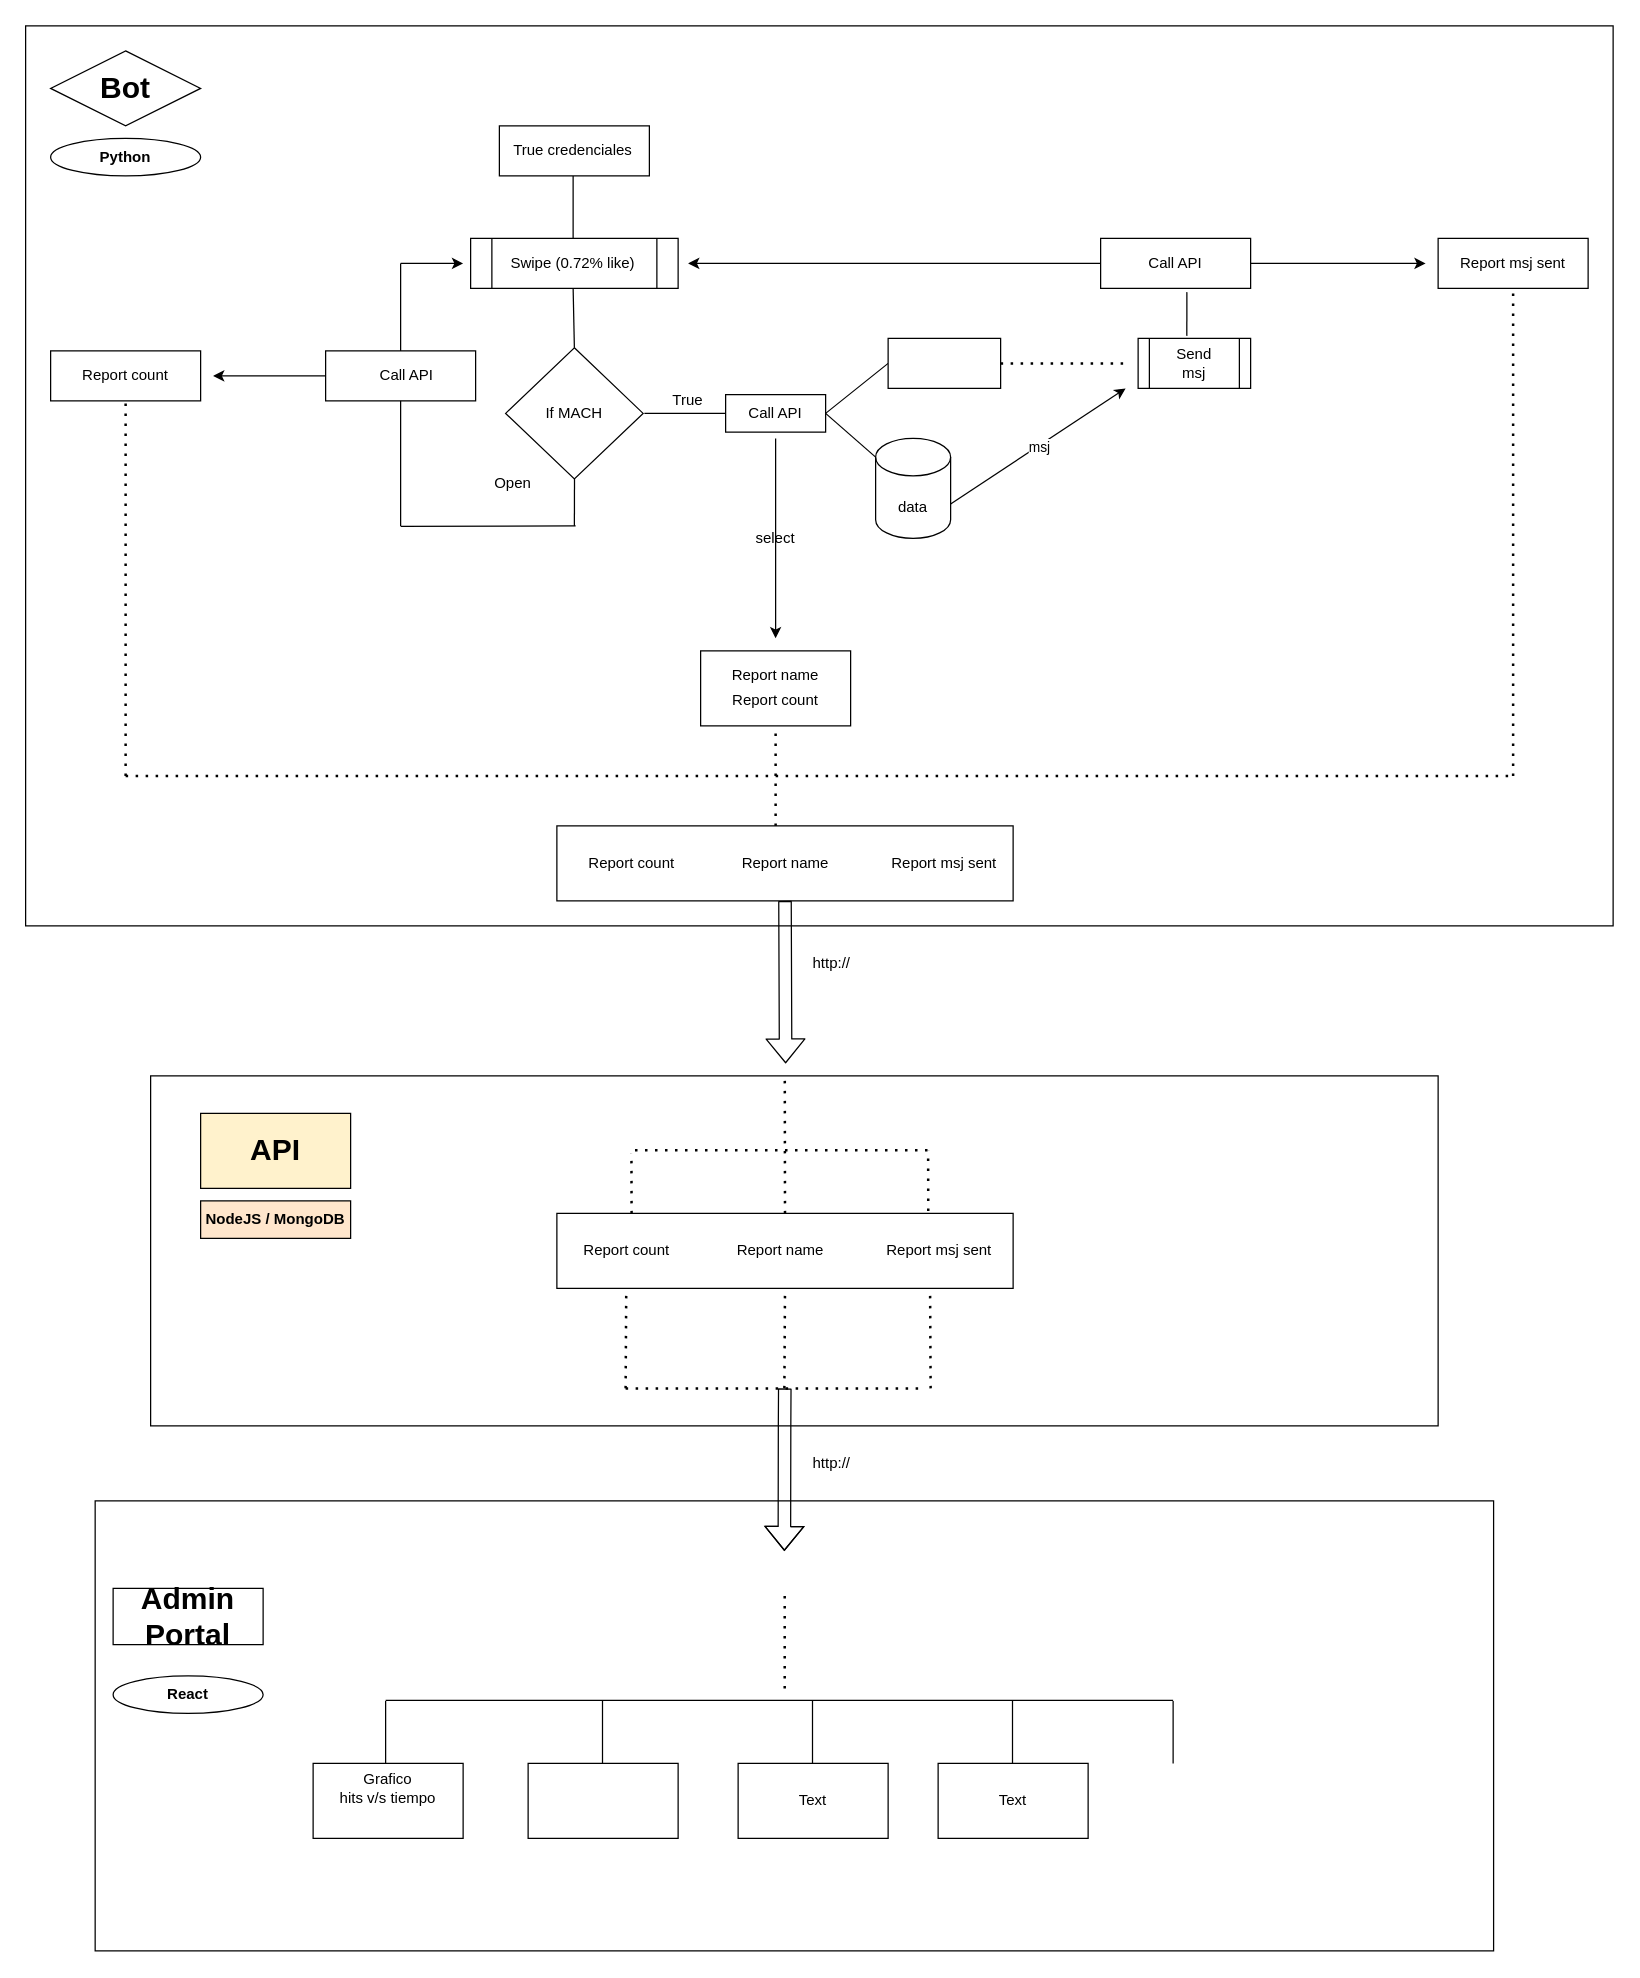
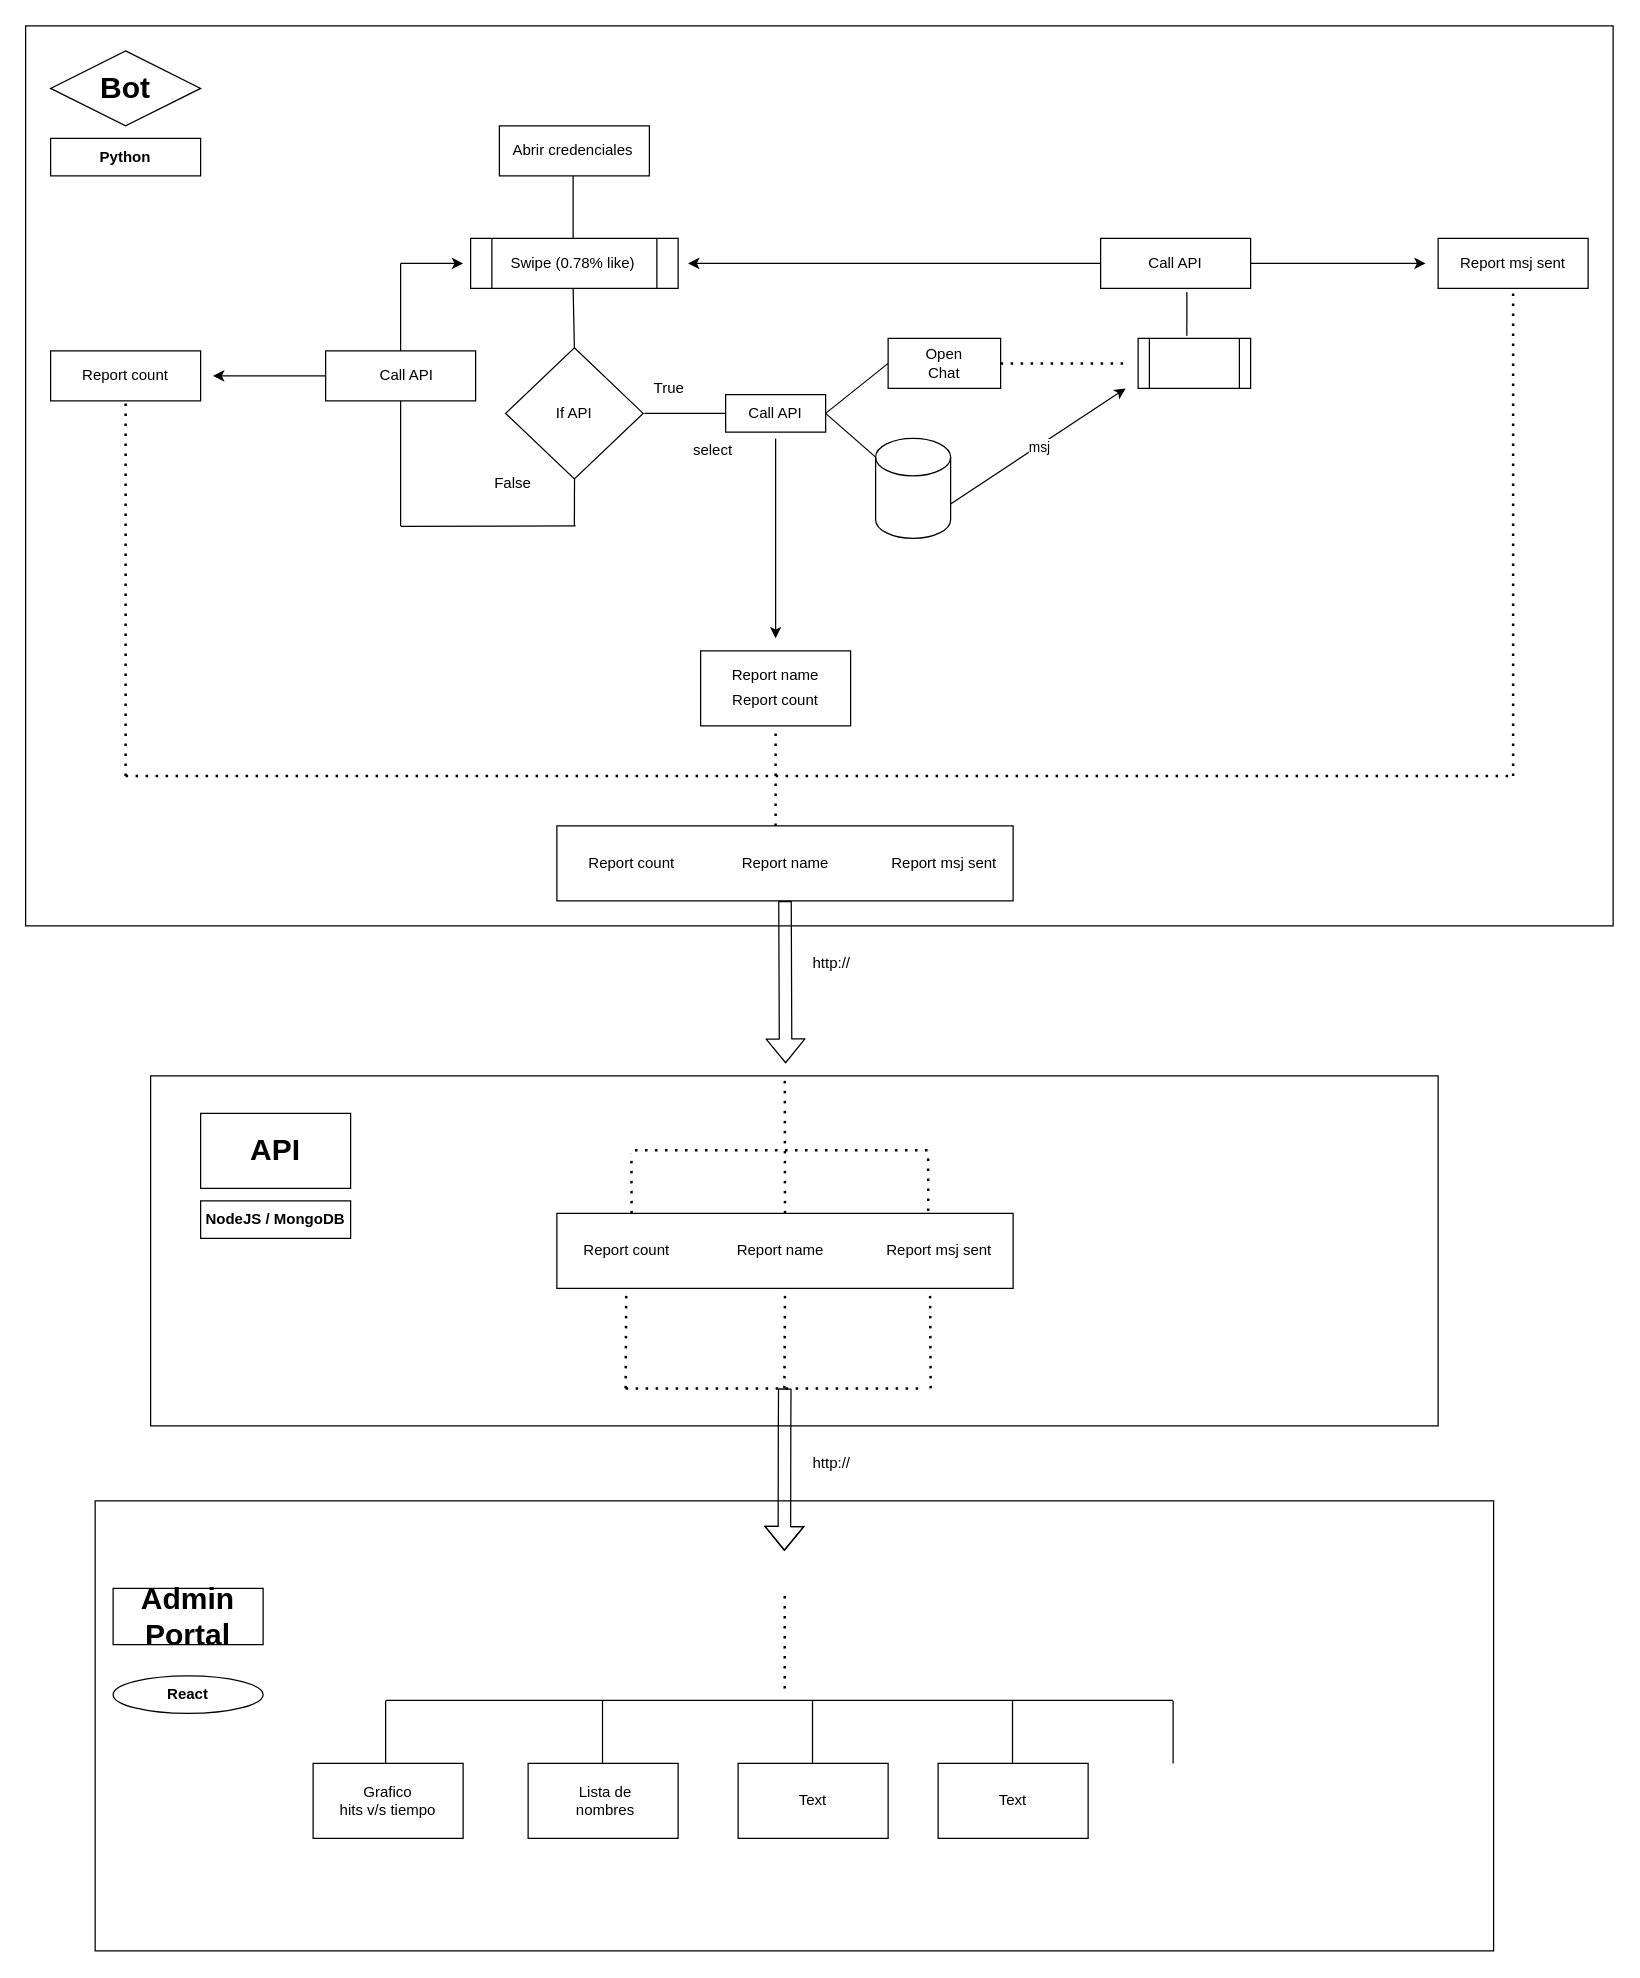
- <mxCell id="15" value="True credenciales" style="text;html=1;strokeColor=none;fillColor=none;align=center;verticalAlign=middle;whiteSpace=wrap;rounded=0;" parent="1" vertex="1"><mxGeometry x="398" y="110" width="120" height="20" as="geometry" /></mxCell>
+ <mxCell id="15" value="Abrir credenciales" style="text;html=1;strokeColor=none;fillColor=none;align=center;verticalAlign=middle;whiteSpace=wrap;rounded=0;" parent="1" vertex="1"><mxGeometry x="398" y="110" width="120" height="20" as="geometry" /></mxCell>
- <mxCell id="6" value="&lt;h4&gt;Python&lt;/h4&gt;" style="ellipse;whiteSpace=wrap;html=1;" parent="1" vertex="1"><mxGeometry y="110" width="120" height="30" as="geometry" x="40" /></mxCell>
+ <mxCell id="6" value="&lt;h4&gt;Python&lt;/h4&gt;" style="rounded=0;whiteSpace=wrap;html=1;" parent="1" vertex="1"><mxGeometry y="110" width="120" height="30" as="geometry" x="40" /></mxCell>
- <mxCell id="14" value="Swipe (0.72% like)" style="text;html=1;strokeColor=none;fillColor=none;align=center;verticalAlign=middle;whiteSpace=wrap;rounded=0;" parent="1" vertex="1"><mxGeometry x="378" y="190" width="160" height="40" as="geometry" /></mxCell>
+ <mxCell id="14" value="Swipe (0.78% like)" style="text;html=1;strokeColor=none;fillColor=none;align=center;verticalAlign=middle;whiteSpace=wrap;rounded=0;" parent="1" vertex="1"><mxGeometry x="378" y="190" width="160" height="40" as="geometry" /></mxCell>
+ <mxCell id="31" value="Open Chat" style="text;html=1;strokeColor=none;fillColor=none;align=center;verticalAlign=middle;whiteSpace=wrap;rounded=0;" parent="1" vertex="1"><mxGeometry x="735" y="280" width="40" height="20" as="geometry" /></mxCell>
- <mxCell id="37" value="Send msj" style="text;html=1;strokeColor=none;fillColor=none;align=center;verticalAlign=middle;whiteSpace=wrap;rounded=0;" parent="1" vertex="1"><mxGeometry x="935" y="280" width="40" height="20" as="geometry" /></mxCell>
- <mxCell id="20" value="True" style="text;html=1;strokeColor=none;fillColor=none;align=center;verticalAlign=middle;whiteSpace=wrap;rounded=0;" parent="1" vertex="1"><mxGeometry x="530" y="310" width="40" height="20" as="geometry" /></mxCell>
+ <mxCell id="20" value="True" style="text;html=1;strokeColor=none;fillColor=none;align=center;verticalAlign=middle;whiteSpace=wrap;rounded=0;" parent="1" vertex="1"><mxGeometry x="515" y="300" width="40" height="20" as="geometry" /></mxCell>
- <mxCell id="17" value="If MACH" style="text;html=1;strokeColor=none;fillColor=none;align=center;verticalAlign=middle;whiteSpace=wrap;rounded=0;" parent="1" vertex="1"><mxGeometry x="403" y="320" width="112" height="20" as="geometry" /></mxCell>
+ <mxCell id="17" value="If API" style="text;html=1;strokeColor=none;fillColor=none;align=center;verticalAlign=middle;whiteSpace=wrap;rounded=0;" parent="1" vertex="1"><mxGeometry x="403" y="320" width="112" height="20" as="geometry" /></mxCell>
- <mxCell id="22" value="Open" style="text;html=1;strokeColor=none;fillColor=none;align=center;verticalAlign=middle;whiteSpace=wrap;rounded=0;" parent="1" vertex="1"><mxGeometry x="390" y="375.65" width="40" height="20" as="geometry" /></mxCell>
+ <mxCell id="22" value="False" style="text;html=1;strokeColor=none;fillColor=none;align=center;verticalAlign=middle;whiteSpace=wrap;rounded=0;" parent="1" vertex="1"><mxGeometry x="390" y="375.65" width="40" height="20" as="geometry" /></mxCell>
- <mxCell id="35" value="data" style="text;html=1;strokeColor=none;fillColor=none;align=center;verticalAlign=middle;whiteSpace=wrap;rounded=0;" parent="1" vertex="1"><mxGeometry x="710" y="395" width="40" height="20" as="geometry" /></mxCell>
- <mxCell id="29" value="select" style="text;html=1;strokeColor=none;fillColor=none;align=center;verticalAlign=middle;whiteSpace=wrap;rounded=0;" parent="1" vertex="1"><mxGeometry x="600" y="420" width="40" height="20" as="geometry" /></mxCell>
+ <mxCell id="29" value="select" style="text;html=1;strokeColor=none;fillColor=none;align=center;verticalAlign=middle;whiteSpace=wrap;rounded=0;" parent="1" vertex="1"><mxGeometry x="550" y="350" width="40" height="20" as="geometry" /></mxCell>
- <mxCell id="8" value="&lt;h1&gt;API&lt;/h1&gt;" style="rounded=0;whiteSpace=wrap;html=1;fillColor=#fff2cc;" parent="1" vertex="1"><mxGeometry x="160" y="890" width="120" height="60" as="geometry" /></mxCell>
+ <mxCell id="8" value="&lt;h1&gt;API&lt;/h1&gt;" style="rounded=0;whiteSpace=wrap;html=1;" parent="1" vertex="1"><mxGeometry x="160" y="890" width="120" height="60" as="geometry" /></mxCell>
- <mxCell id="9" value="&lt;h4&gt;NodeJS / MongoDB&lt;/h4&gt;" style="rounded=0;whiteSpace=wrap;html=1;fillColor=#ffe6cc;" parent="1" vertex="1"><mxGeometry x="160" y="960" width="120" height="30" as="geometry" /></mxCell>
+ <mxCell id="9" value="&lt;h4&gt;NodeJS / MongoDB&lt;/h4&gt;" style="rounded=0;whiteSpace=wrap;html=1;" parent="1" vertex="1"><mxGeometry x="160" y="960" width="120" height="30" as="geometry" /></mxCell>
- <mxCell id="88" value="Grafico&lt;br&gt;hits v/s tiempo" style="text;html=1;strokeColor=none;fillColor=none;align=center;verticalAlign=middle;whiteSpace=wrap;rounded=0;" parent="1" vertex="1"><mxGeometry x="265" y="1420" width="90" height="20" as="geometry" /></mxCell>
+ <mxCell id="88" value="Grafico&lt;br&gt;hits v/s tiempo" style="text;html=1;strokeColor=none;fillColor=none;align=center;verticalAlign=middle;whiteSpace=wrap;rounded=0;" parent="1" vertex="1"><mxGeometry x="265" y="1430" width="90" height="20" as="geometry" /></mxCell>
+ <mxCell id="89" value="Lista de nombres" style="text;html=1;strokeColor=none;fillColor=none;align=center;verticalAlign=middle;whiteSpace=wrap;rounded=0;" parent="1" vertex="1"><mxGeometry x="452.5" y="1430" width="62" height="20" as="geometry" /></mxCell>
